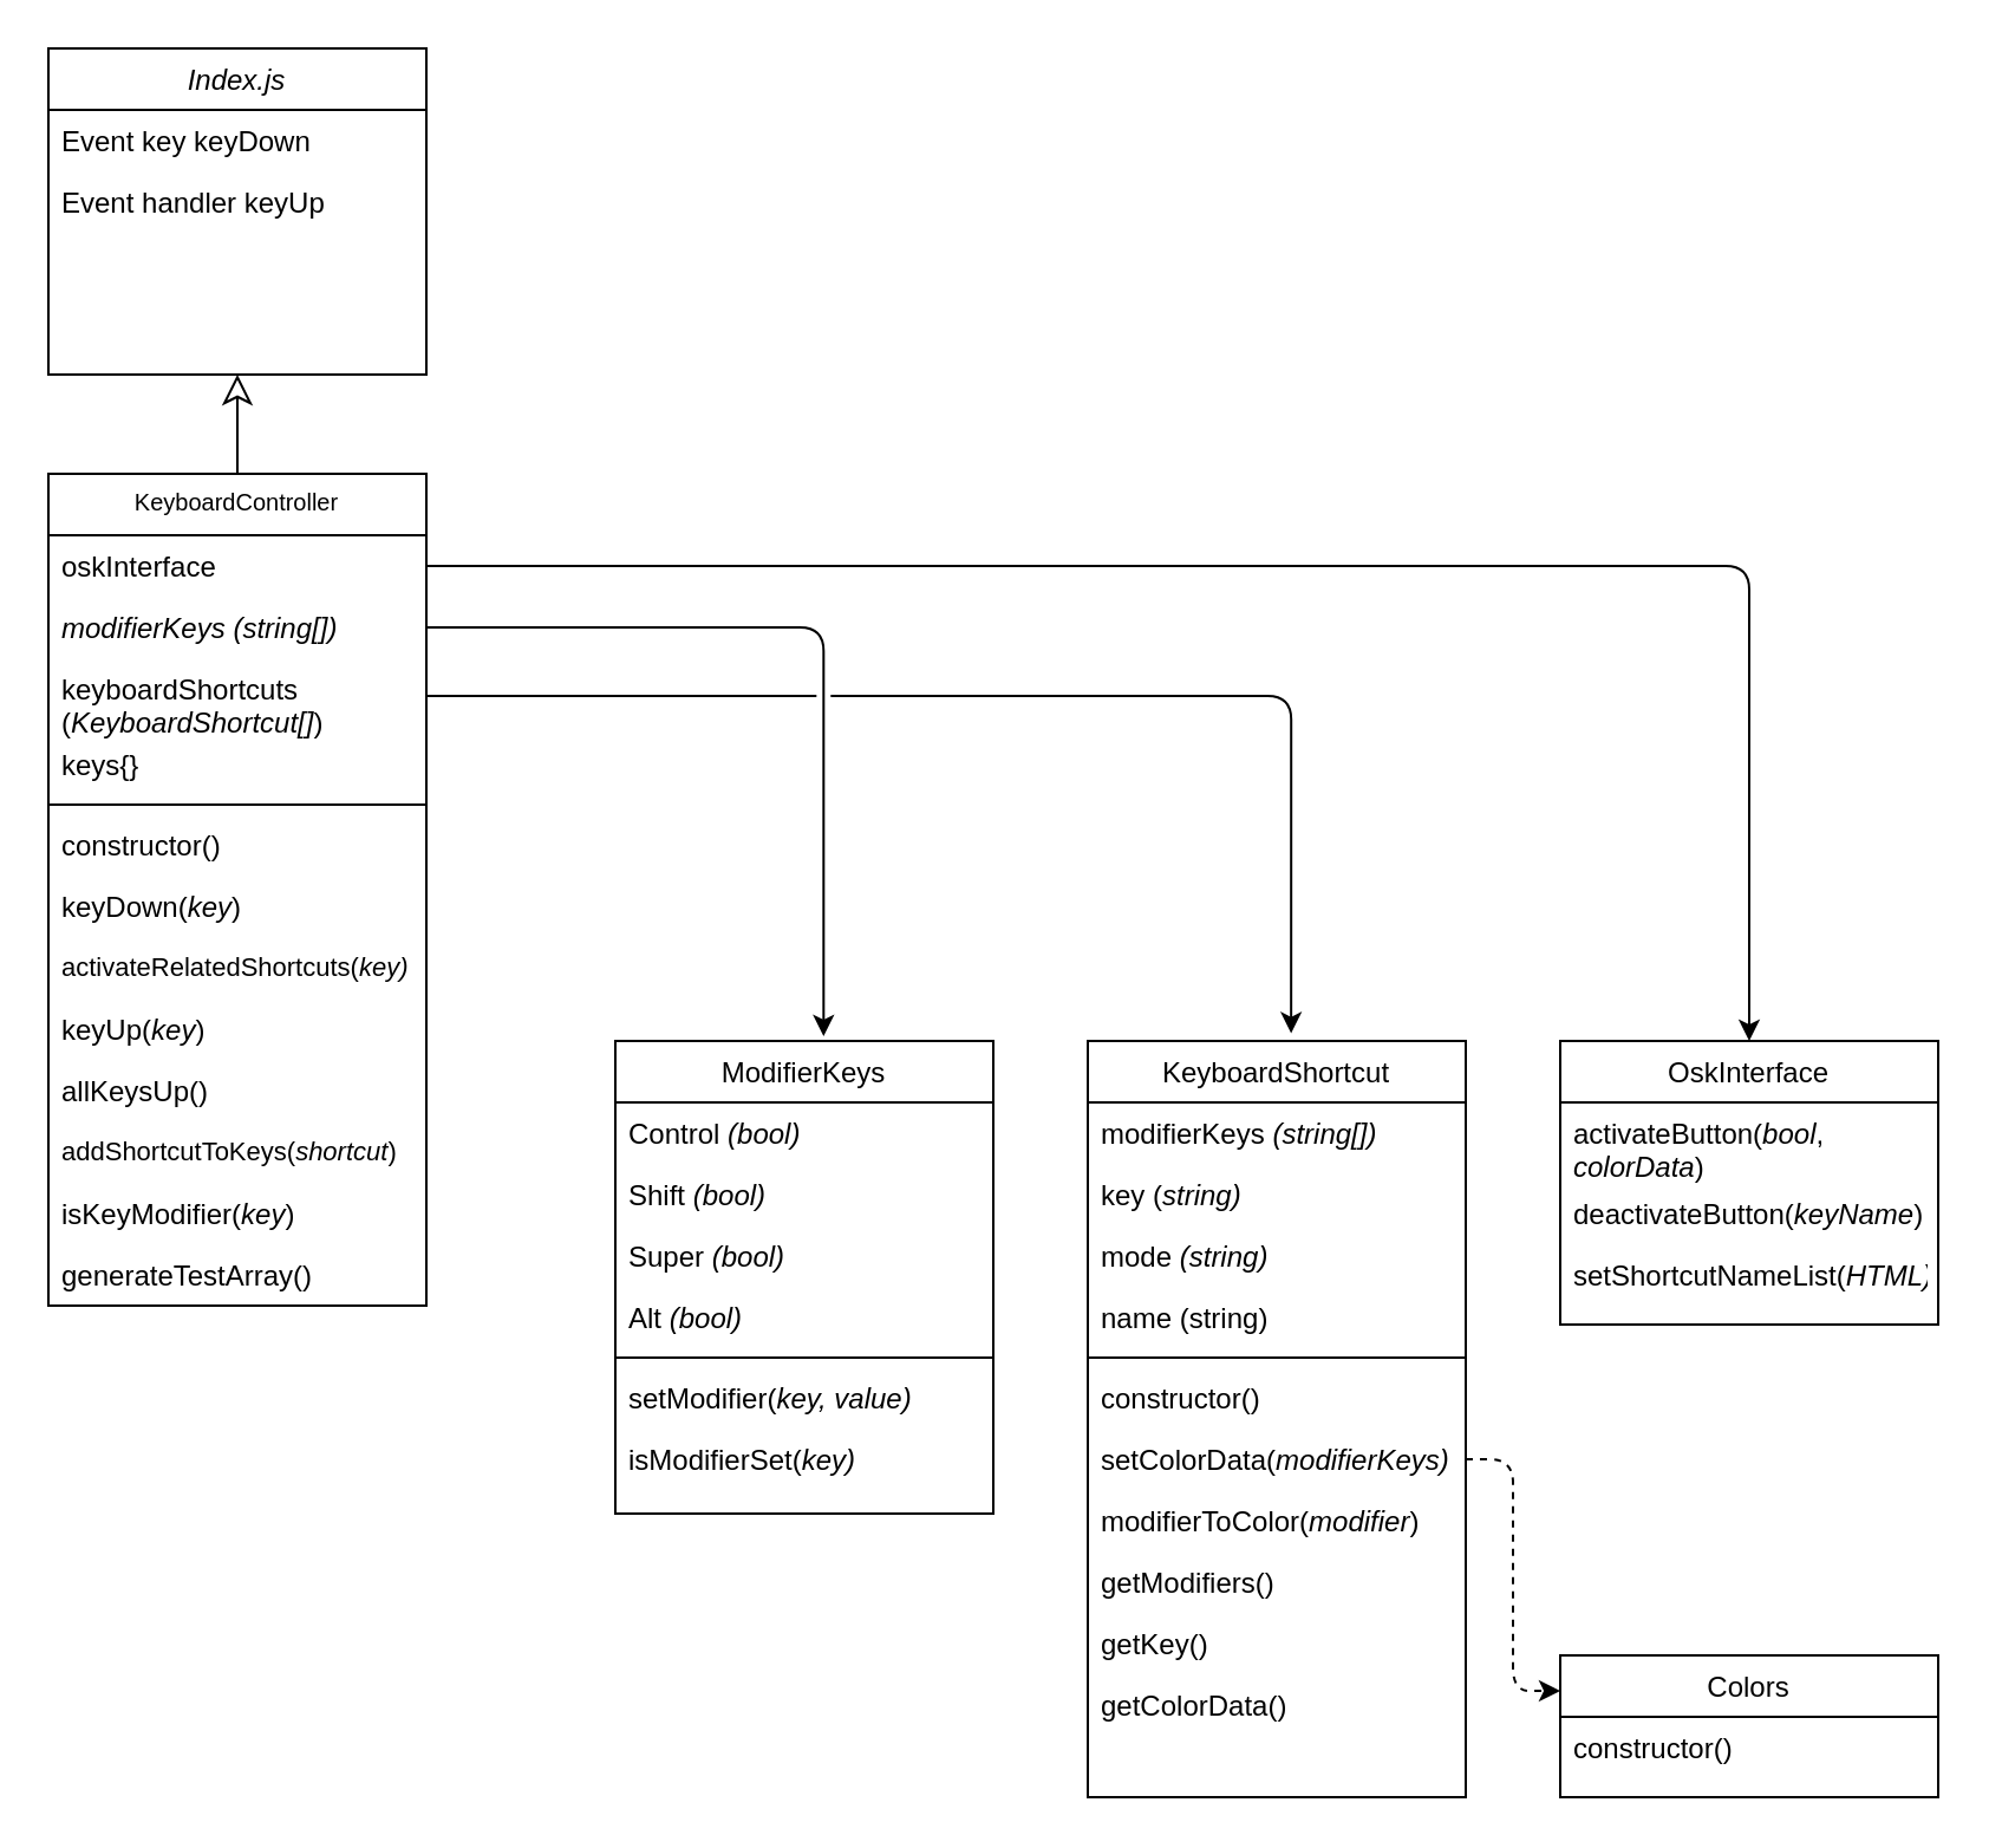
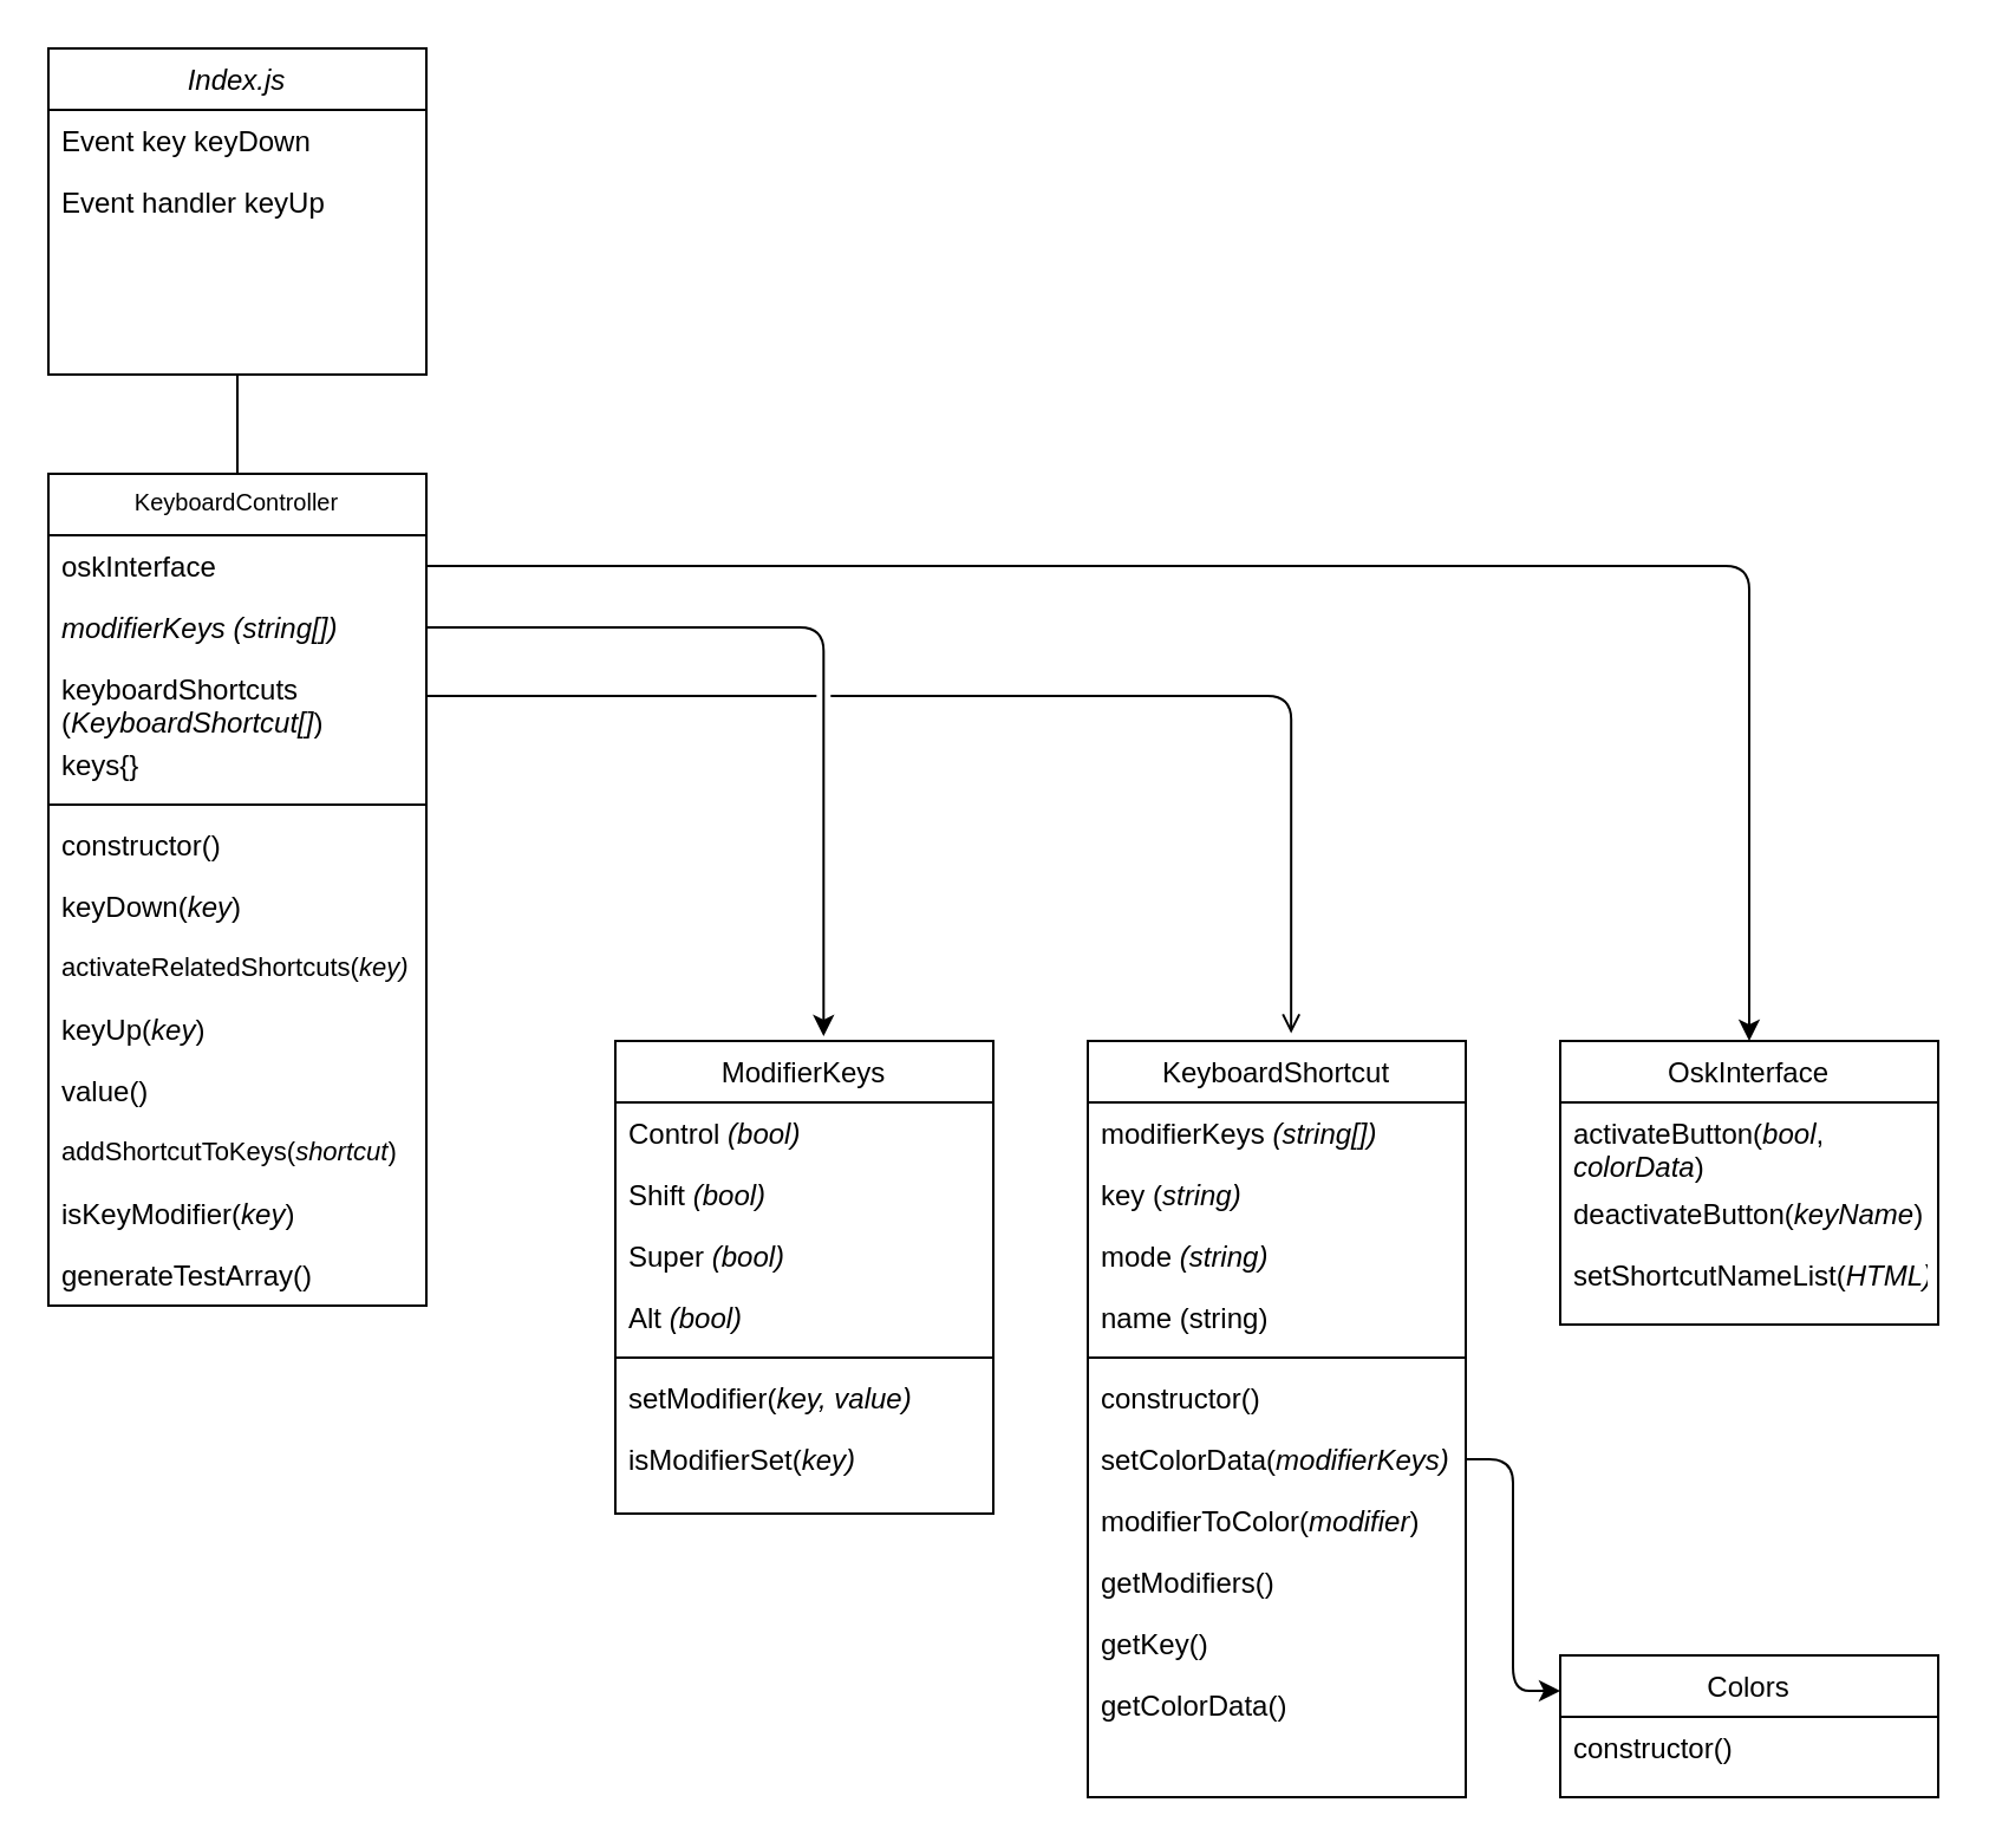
- <mxCell id="19" value="" style="endArrow=classic;endSize=10;endFill=0;shadow=0;strokeWidth=1;rounded=0;edgeStyle=elbowEdgeStyle;elbow=vertical;fontColor=#A6A6A6;" parent="1" source="5" target="2" edge="1"><mxGeometry width="160" relative="1" as="geometry"><mxPoint x="100" y="43" as="sourcePoint" /><mxPoint x="100" y="43" as="targetPoint" /></mxGeometry></mxCell>
+ <mxCell id="19" value="" style="endArrow=none;endSize=10;endFill=0;shadow=0;strokeWidth=1;rounded=0;edgeStyle=elbowEdgeStyle;elbow=vertical;fontColor=#A6A6A6;" parent="1" source="5" target="2" edge="1"><mxGeometry width="160" relative="1" as="geometry"><mxPoint x="100" y="43" as="sourcePoint" /><mxPoint x="100" y="43" as="targetPoint" /></mxGeometry></mxCell>
- <mxCell id="45" style="edgeStyle=orthogonalEdgeStyle;rounded=1;jumpStyle=gap;orthogonalLoop=1;jettySize=auto;html=1;entryX=0.538;entryY=-0.01;entryDx=0;entryDy=0;entryPerimeter=0;endArrow=classic;endFill=1;elbow=vertical;exitX=1;exitY=0.5;exitDx=0;exitDy=0;" parent="1" source="8" target="29" edge="1"><mxGeometry relative="1" as="geometry" /></mxCell>
+ <mxCell id="45" style="edgeStyle=orthogonalEdgeStyle;rounded=1;jumpStyle=gap;orthogonalLoop=1;jettySize=auto;html=1;entryX=0.538;entryY=-0.01;entryDx=0;entryDy=0;entryPerimeter=0;endArrow=open;endFill=1;elbow=vertical;exitX=1;exitY=0.5;exitDx=0;exitDy=0;" parent="1" source="8" target="29" edge="1"><mxGeometry relative="1" as="geometry" /></mxCell>
- <mxCell id="15" value="allKeysUp()" style="text;align=left;verticalAlign=top;spacingLeft=4;spacingRight=4;overflow=hidden;rotatable=0;points=[[0,0.5],[1,0.5]];portConstraint=eastwest;rounded=0;shadow=0;html=1;fontColor=#000000;fontStyle=0" vertex="1" parent="5"><mxGeometry y="248" width="160" height="26" as="geometry" /></mxCell>
+ <mxCell id="15" value="value()" style="text;align=left;verticalAlign=top;spacingLeft=4;spacingRight=4;overflow=hidden;rotatable=0;points=[[0,0.5],[1,0.5]];portConstraint=eastwest;rounded=0;shadow=0;html=1;fontColor=#000000;fontStyle=0" vertex="1" parent="5"><mxGeometry y="248" width="160" height="26" as="geometry" /></mxCell>
- <mxCell id="49" style="edgeStyle=orthogonalEdgeStyle;rounded=1;jumpStyle=gap;orthogonalLoop=1;jettySize=auto;html=1;entryX=0;entryY=0.25;entryDx=0;entryDy=0;fontSize=11;fontColor=#000000;strokeColor=#000000;dashed=1;" edge="1" parent="1" source="36" target="47"><mxGeometry relative="1" as="geometry" /></mxCell>
+ <mxCell id="49" style="edgeStyle=orthogonalEdgeStyle;rounded=1;jumpStyle=gap;orthogonalLoop=1;jettySize=auto;html=1;entryX=0;entryY=0.25;entryDx=0;entryDy=0;fontSize=11;fontColor=#000000;strokeColor=#000000;" edge="1" parent="1" source="36" target="47"><mxGeometry relative="1" as="geometry" /></mxCell>
